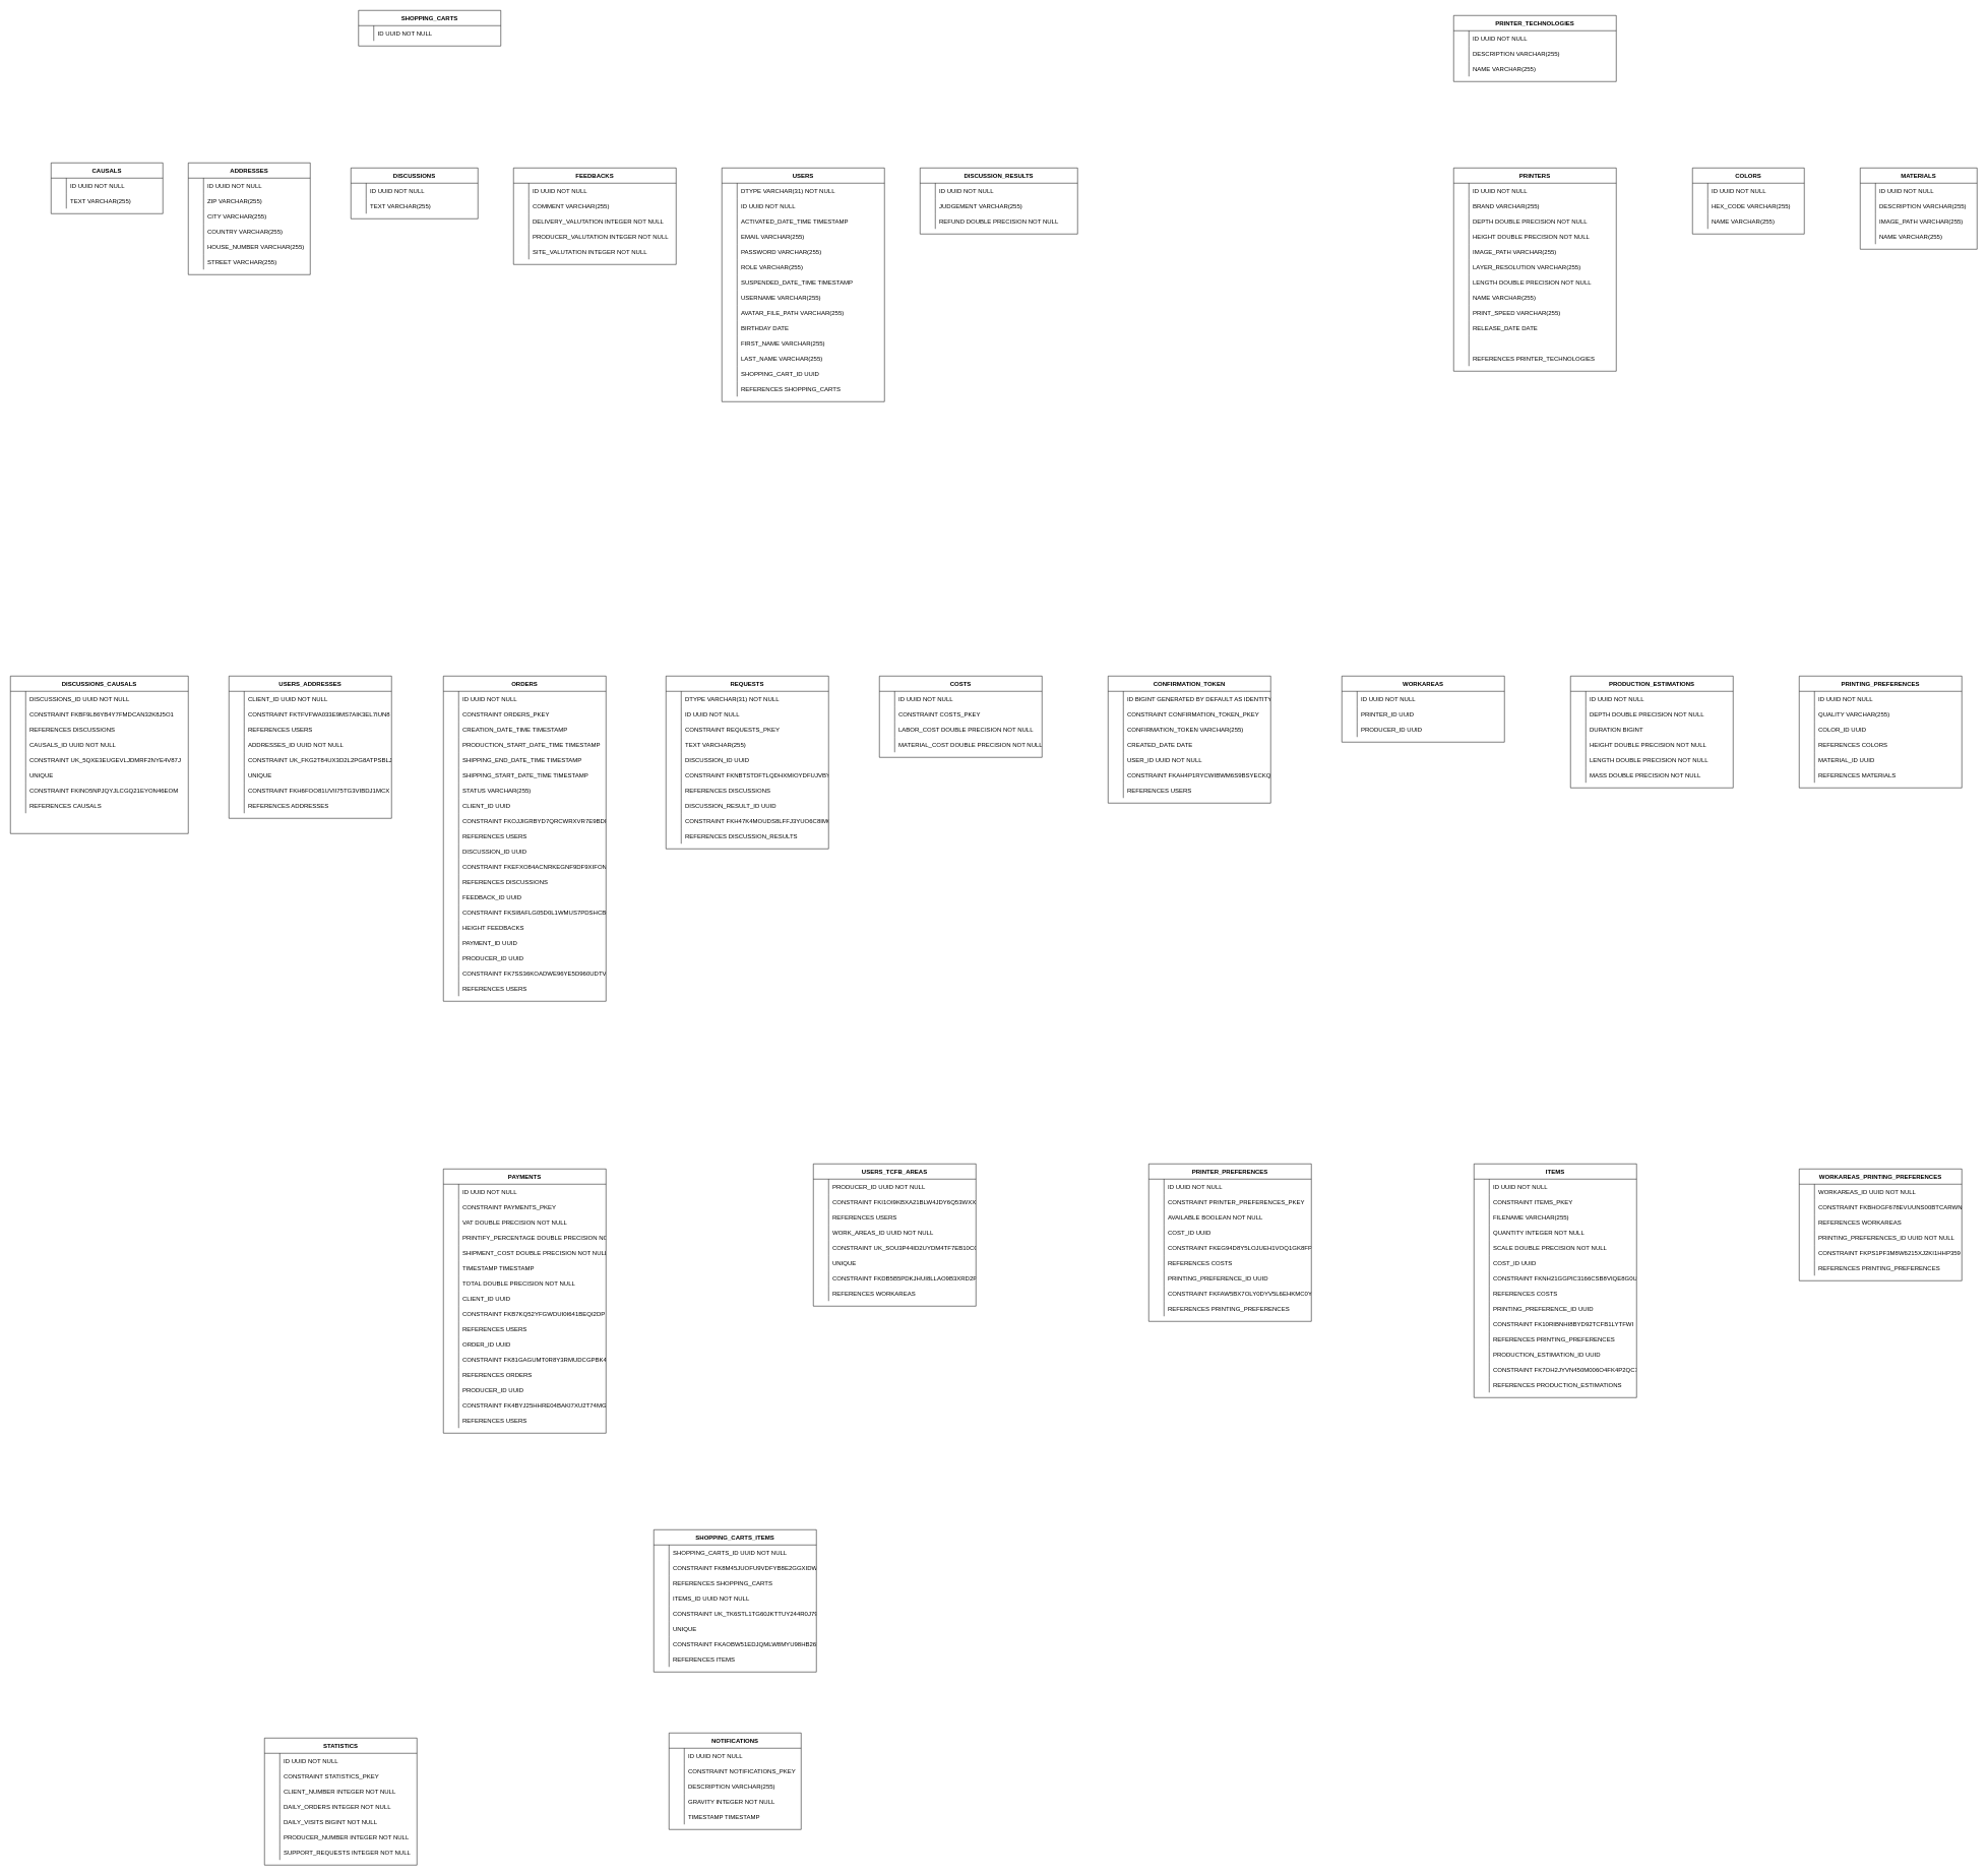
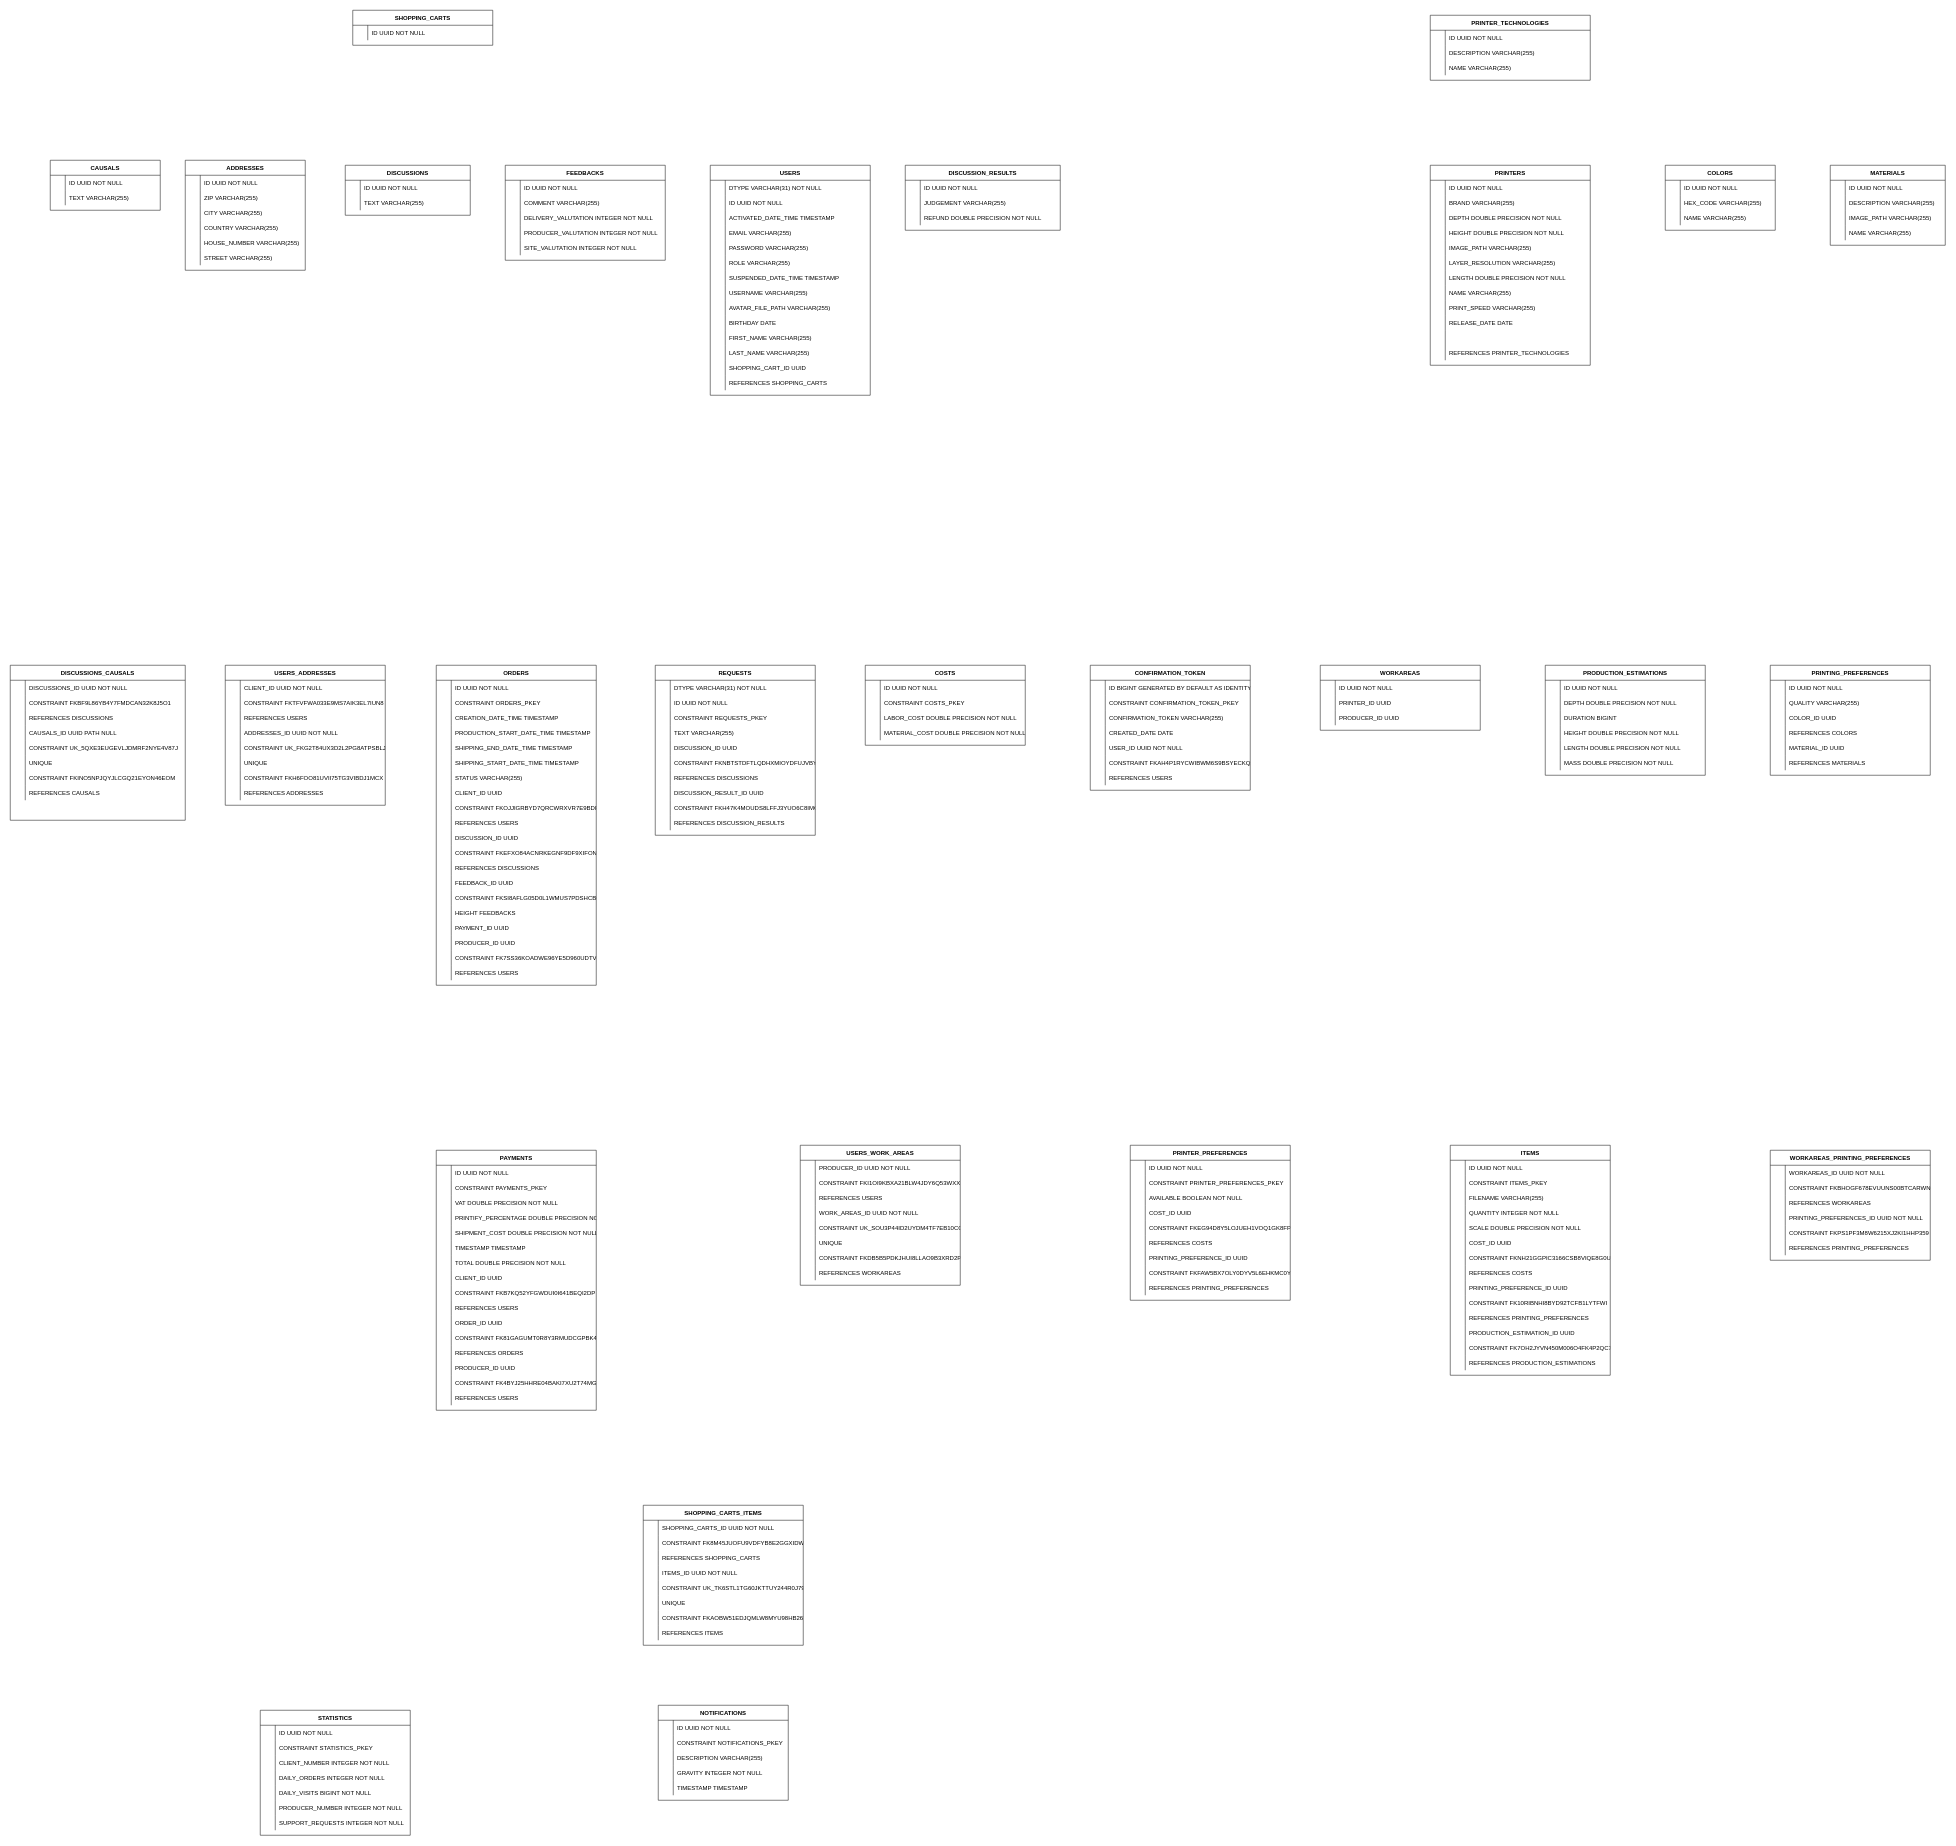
- <mxCell id="616" value="CAUSALS_ID     UUID NOT NULL" style="shape=partialRectangle;overflow=hidden;connectable=0;fillColor=none;top=0;left=0;bottom=0;right=0;align=left;spacingLeft=6;" vertex="1" parent="614"><mxGeometry x="30" width="320" height="30" as="geometry" /></mxCell>
+ <mxCell id="616" value="CAUSALS_ID     UUID PATH NULL" style="shape=partialRectangle;overflow=hidden;connectable=0;fillColor=none;top=0;left=0;bottom=0;right=0;align=left;spacingLeft=6;" vertex="1" parent="614"><mxGeometry x="30" width="320" height="30" as="geometry" /></mxCell>
- <mxCell id="556" value="USERS_TCFB_AREAS" style="shape=table;startSize=30;container=1;collapsible=1;childLayout=tableLayout;fixedRows=1;rowLines=0;fontStyle=1;align=center;resizeLast=1;" parent="1" vertex="1"><mxGeometry x="1600" y="2290" width="320" height="280" as="geometry" /></mxCell>
+ <mxCell id="556" value="USERS_WORK_AREAS" style="shape=table;startSize=30;container=1;collapsible=1;childLayout=tableLayout;fixedRows=1;rowLines=0;fontStyle=1;align=center;resizeLast=1;" parent="1" vertex="1"><mxGeometry x="1600" y="2290" width="320" height="280" as="geometry" /></mxCell>
